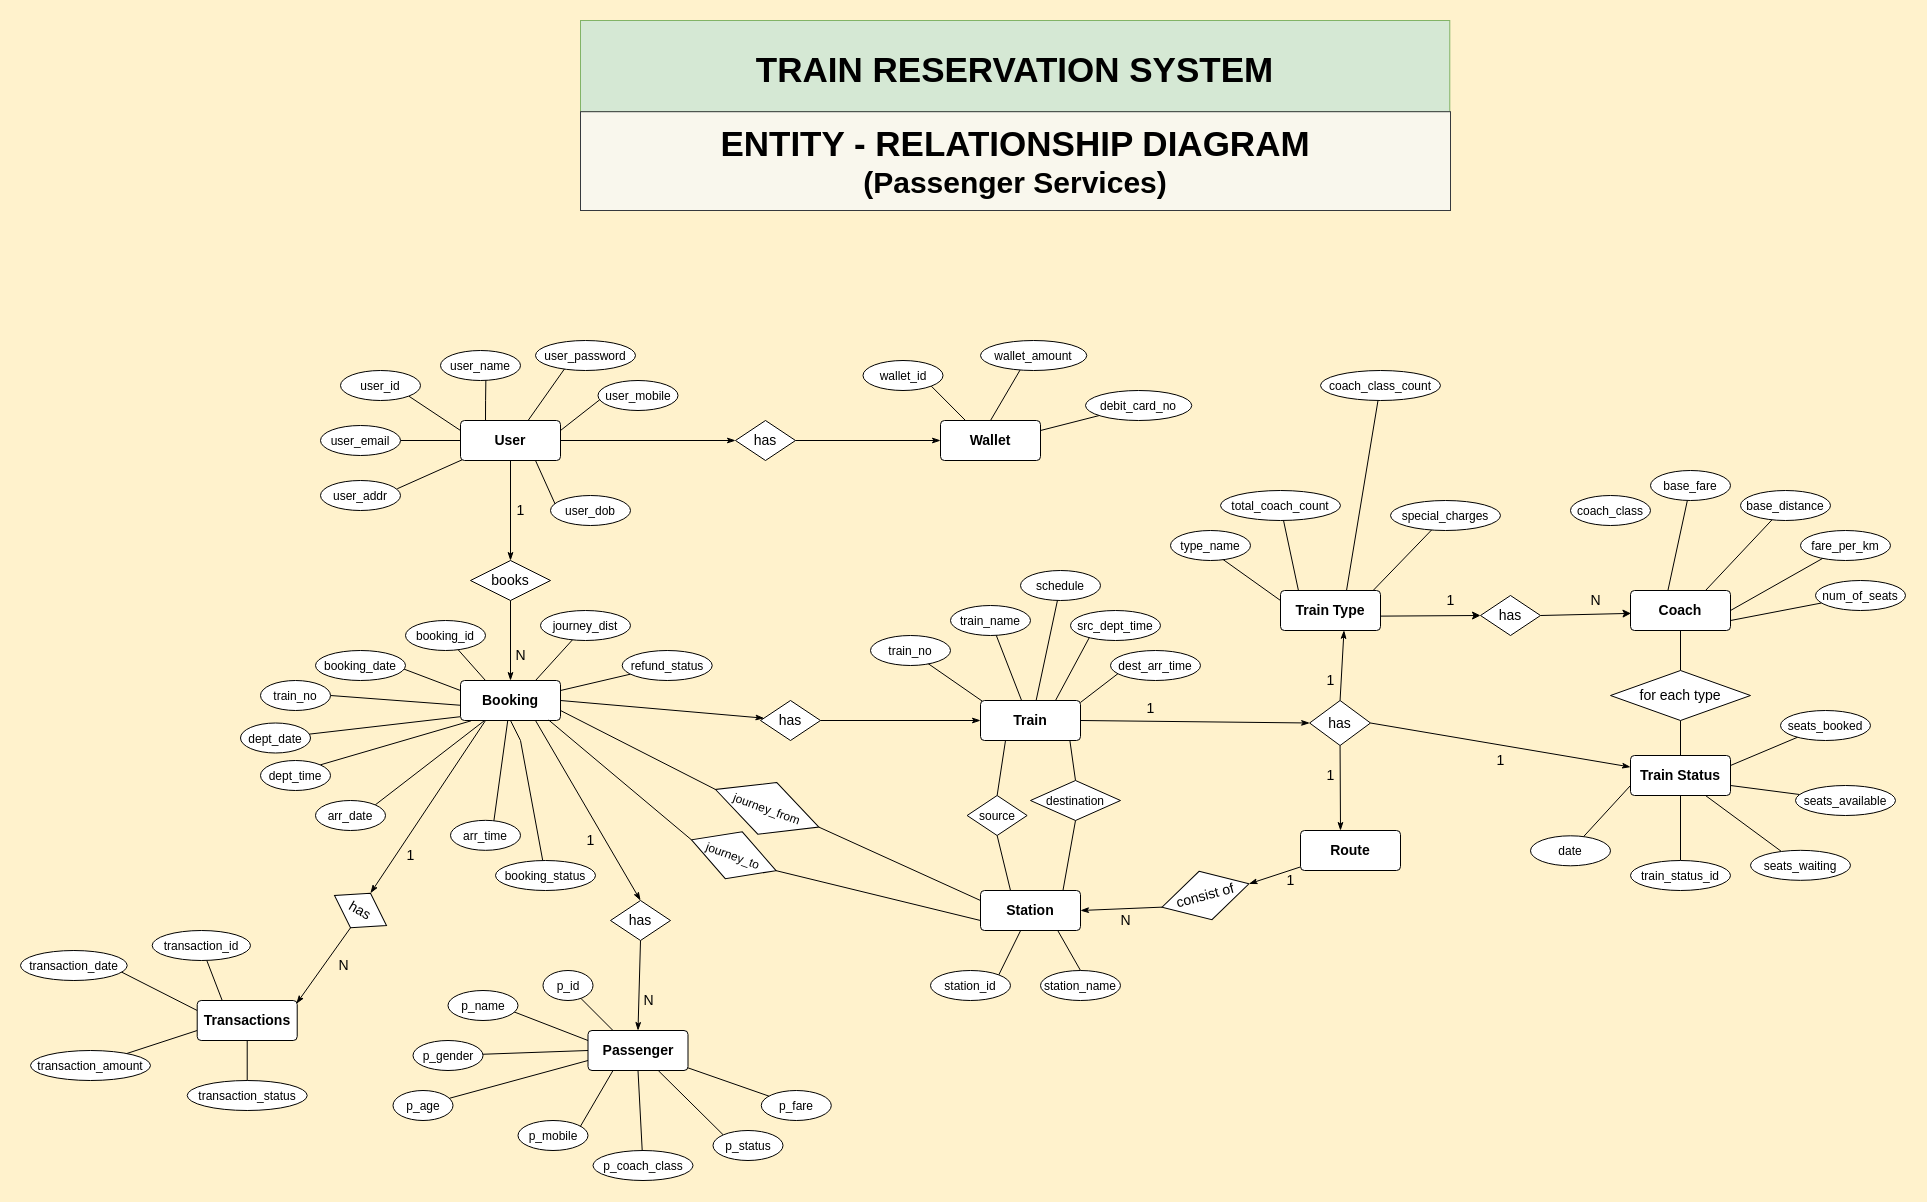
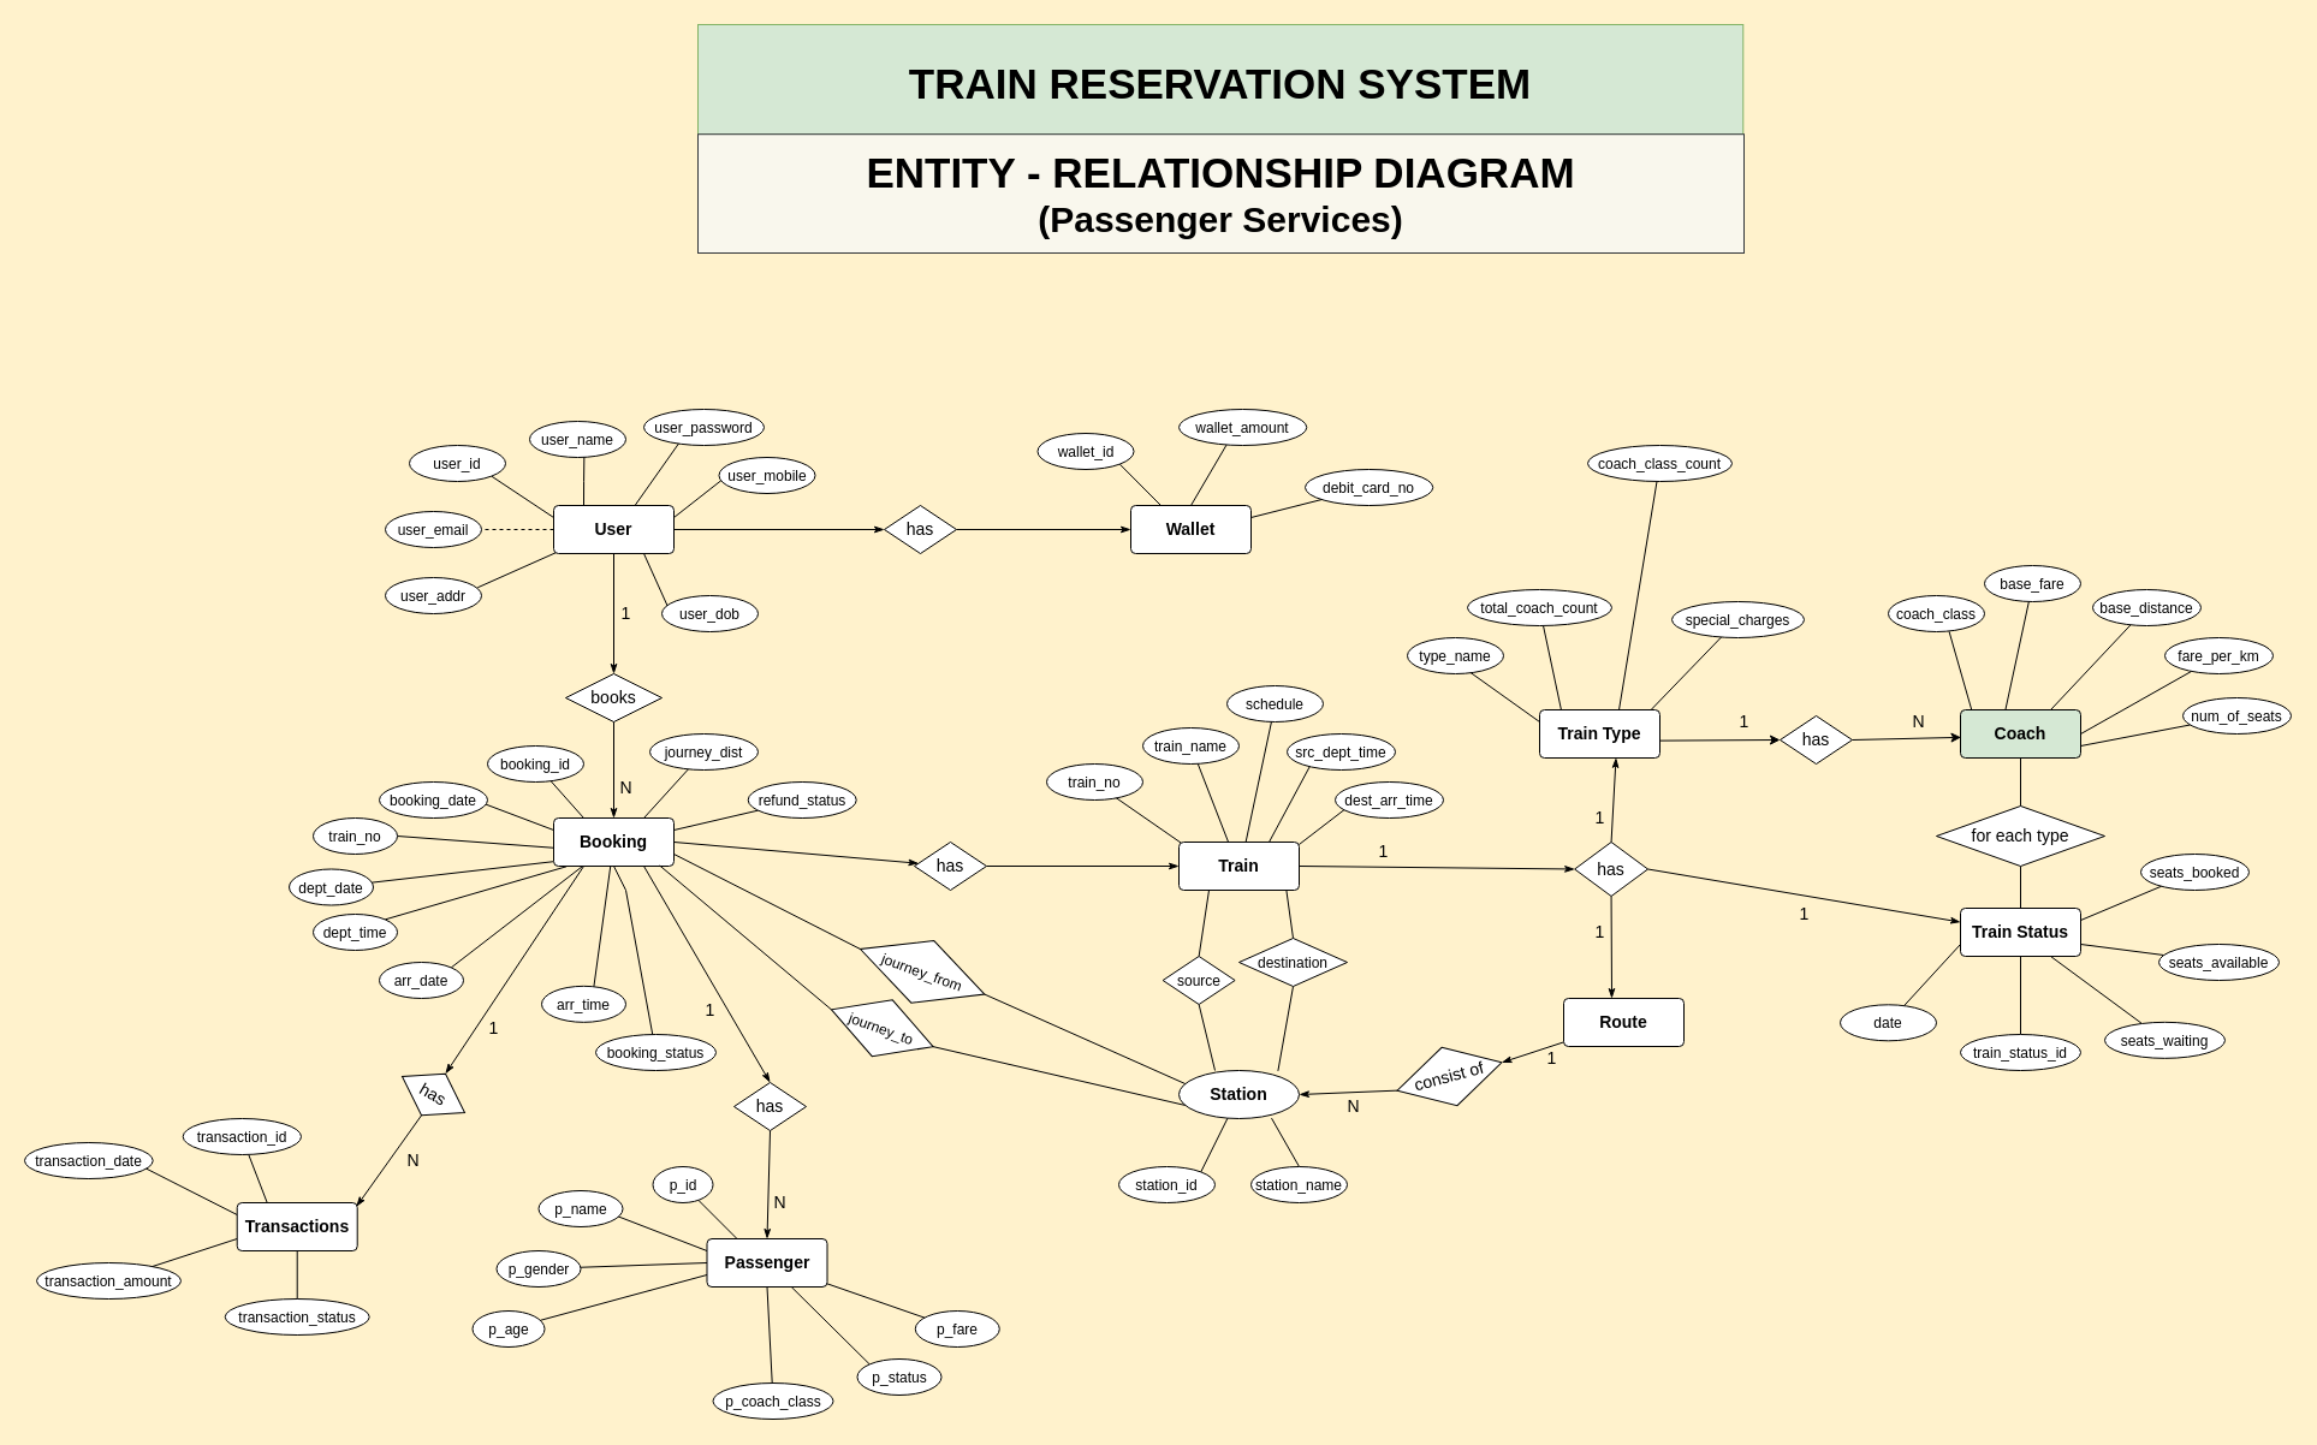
- <mxCell id="19" style="edgeStyle=none;orthogonalLoop=1;jettySize=auto;html=1;exitX=0;exitY=0.5;exitDx=0;exitDy=0;entryX=1;entryY=0.5;entryDx=0;entryDy=0;fontSize=10;endArrow=none;endFill=0;" parent="1" source="22" target="28" edge="1"><mxGeometry relative="1" as="geometry" /></mxCell>
+ <mxCell id="19" style="edgeStyle=none;orthogonalLoop=1;jettySize=auto;html=1;exitX=0;exitY=0.5;exitDx=0;exitDy=0;entryX=1;entryY=0.5;entryDx=0;entryDy=0;fontSize=10;endArrow=none;endFill=0;dashed=1;" parent="1" source="22" target="28" edge="1"><mxGeometry relative="1" as="geometry" /></mxCell>
+ <mxCell id="76" style="edgeStyle=none;rounded=0;orthogonalLoop=1;jettySize=auto;html=1;exitX=0.094;exitY=0.013;exitDx=0;exitDy=0;entryX=0.632;entryY=0.992;entryDx=0;entryDy=0;entryPerimeter=0;endArrow=none;endFill=0;exitPerimeter=0;" parent="1" source="81" target="88" edge="1"><mxGeometry relative="1" as="geometry" /></mxCell>
- <mxCell id="81" value="&lt;span style=&quot;font-size: 14px;&quot;&gt;&lt;b&gt;Coach&lt;/b&gt;&lt;/span&gt;" style="rounded=1;arcSize=10;whiteSpace=wrap;html=1;align=center;" parent="1" vertex="1"><mxGeometry x="1630" y="590" width="100" height="40" as="geometry" /></mxCell>
+ <mxCell id="81" value="&lt;span style=&quot;font-size: 14px;&quot;&gt;&lt;b&gt;Coach&lt;/b&gt;&lt;/span&gt;" style="rounded=1;arcSize=10;whiteSpace=wrap;html=1;align=center;fillColor=#d5e8d4;" parent="1" vertex="1"><mxGeometry x="1630" y="590" width="100" height="40" as="geometry" /></mxCell>
- <mxCell id="43" value="&lt;span style=&quot;font-size: 14px;&quot;&gt;&lt;b&gt;Station&lt;/b&gt;&lt;/span&gt;" style="rounded=1;arcSize=10;whiteSpace=wrap;html=1;align=center;" parent="1" vertex="1"><mxGeometry x="980" y="890" width="100" height="40" as="geometry" /></mxCell>
+ <mxCell id="43" value="&lt;span style=&quot;font-size: 14px;&quot;&gt;&lt;b&gt;Station&lt;/b&gt;&lt;/span&gt;" style="ellipse;arcSize=10;whiteSpace=wrap;html=1;align=center;" parent="1" vertex="1"><mxGeometry x="980" y="890" width="100" height="40" as="geometry" /></mxCell>
- <mxCell id="127" style="edgeStyle=none;rounded=0;orthogonalLoop=1;jettySize=auto;html=1;exitX=0.25;exitY=1;exitDx=0;exitDy=0;entryX=0.857;entryY=0.333;entryDx=0;entryDy=0;entryPerimeter=0;endArrow=none;endFill=0;" parent="1" source="129" target="136" edge="1"><mxGeometry relative="1" as="geometry" /></mxCell>
- <mxCell id="136" value="&lt;font style=&quot;font-size: 12px;&quot;&gt;p_mobile&lt;br&gt;&lt;/font&gt;" style="ellipse;whiteSpace=wrap;html=1;align=center;fontSize=14;" parent="1" vertex="1"><mxGeometry x="517.5" y="1120" width="70" height="30" as="geometry" /></mxCell>
